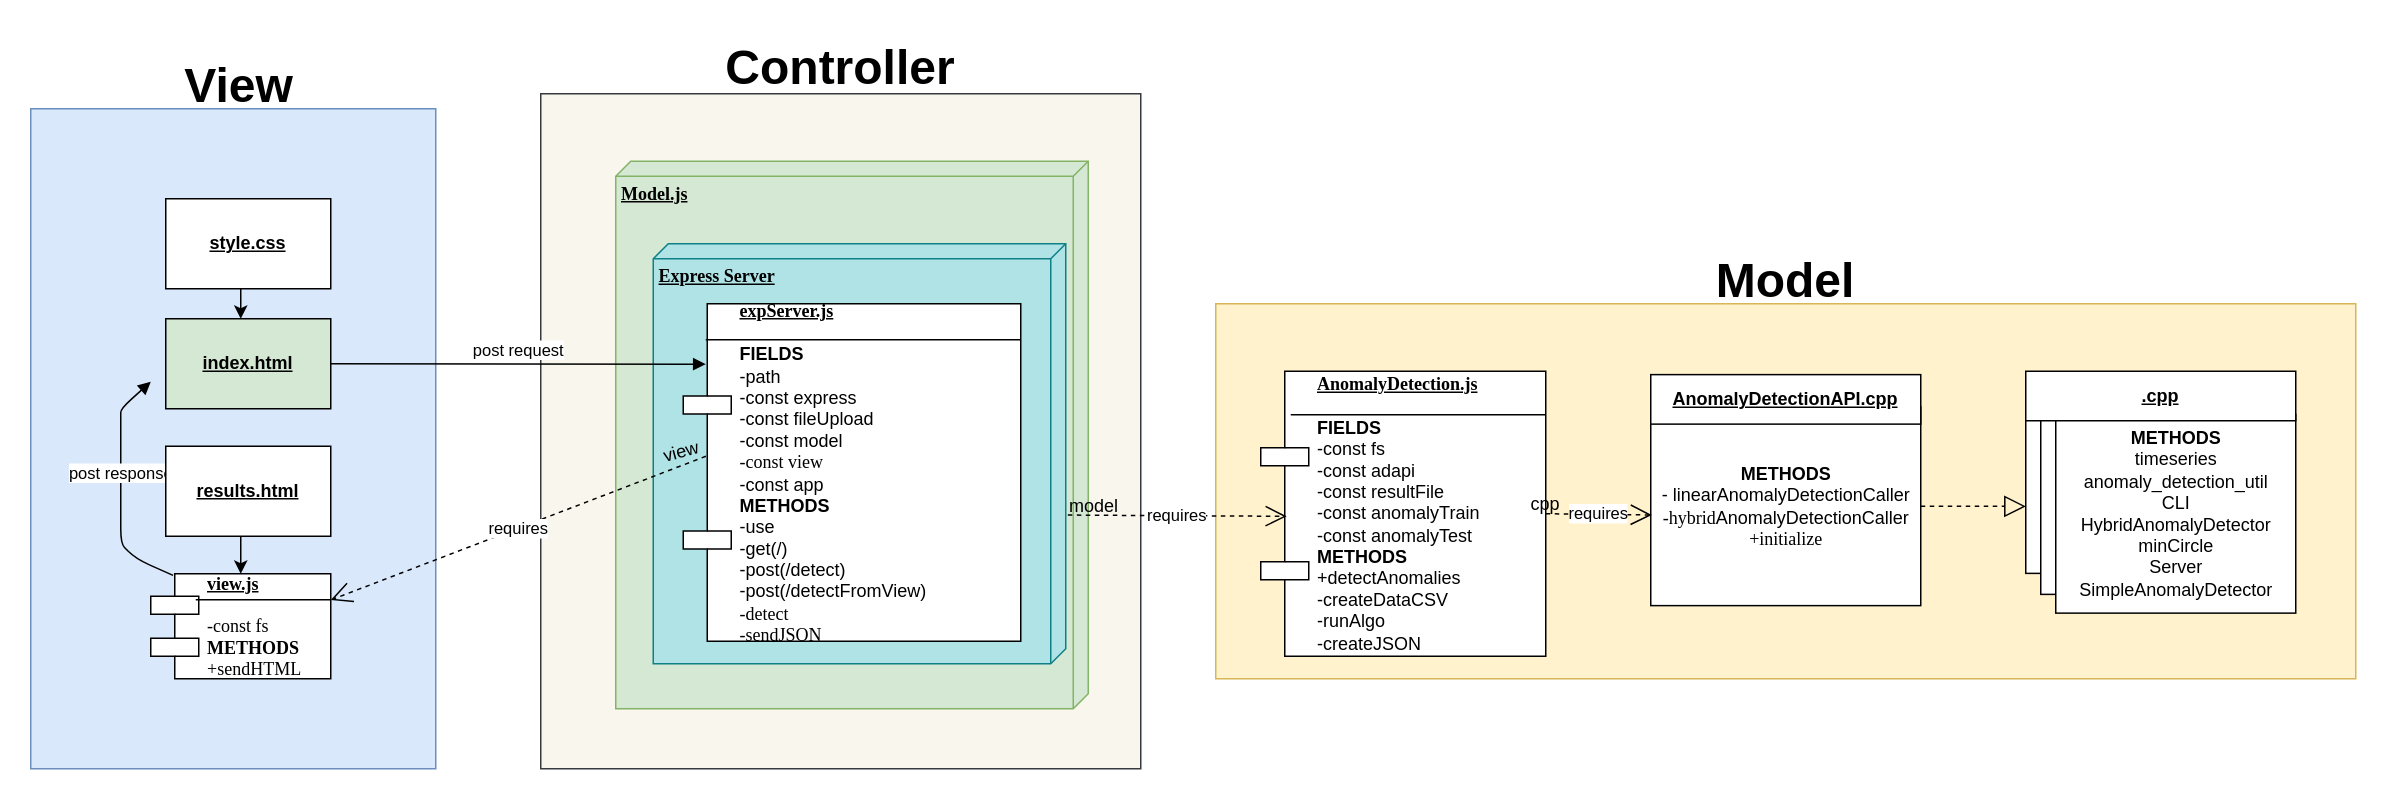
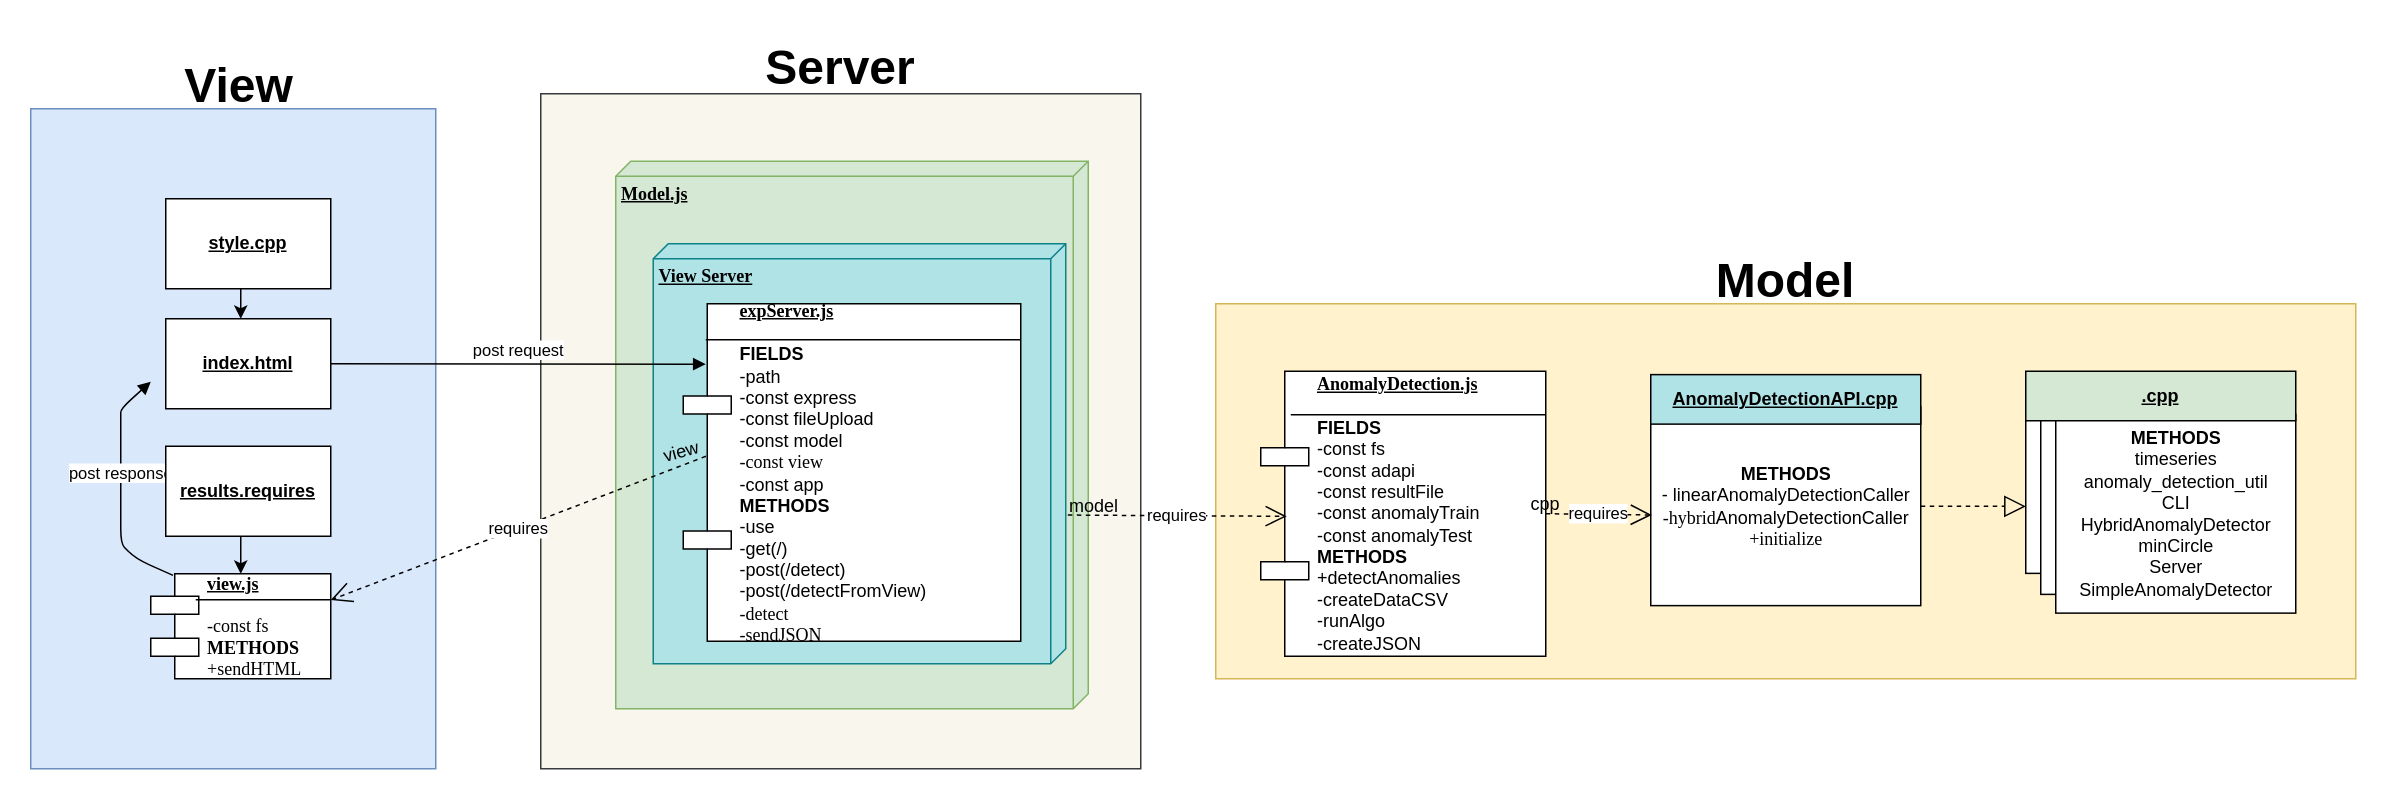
- <mxCell id="10" value="&lt;b&gt;Controller&lt;/b&gt;" style="text;html=1;strokeColor=none;align=center;verticalAlign=middle;whiteSpace=wrap;rounded=0;labelBackgroundColor=none;fontSize=32;fontColor=#000000;" parent="1" vertex="1"><mxGeometry x="470" y="20" width="180" height="50" as="geometry" /></mxCell>
+ <mxCell id="10" value="&lt;b&gt;Server&lt;/b&gt;" style="text;html=1;strokeColor=none;align=center;verticalAlign=middle;whiteSpace=wrap;rounded=0;labelBackgroundColor=none;fontSize=32;fontColor=#000000;" parent="1" vertex="1"><mxGeometry x="470" y="20" width="180" height="50" as="geometry" /></mxCell>
- <mxCell id="35" value="&lt;u&gt;&lt;b&gt;style.css&lt;/b&gt;&lt;/u&gt;" style="rounded=0;whiteSpace=wrap;html=1;" vertex="1" parent="1"><mxGeometry x="110" y="132" width="110" height="60" as="geometry" /></mxCell>
+ <mxCell id="35" value="&lt;u&gt;&lt;b&gt;style.cpp&lt;/b&gt;&lt;/u&gt;" style="rounded=0;whiteSpace=wrap;html=1;" vertex="1" parent="1"><mxGeometry x="110" y="132" width="110" height="60" as="geometry" /></mxCell>
- <mxCell id="6" value="&lt;b&gt;Express Server&lt;/b&gt;" style="verticalAlign=top;align=left;spacingTop=8;spacingLeft=2;spacingRight=12;shape=cube;size=10;direction=south;fontStyle=4;html=1;rounded=0;shadow=0;comic=0;labelBackgroundColor=none;strokeWidth=1;fontFamily=Verdana;fontSize=12;fillColor=#b0e3e6;strokeColor=#0e8088;" parent="1" vertex="1"><mxGeometry x="435" y="162" width="275" height="280" as="geometry" /></mxCell>
+ <mxCell id="6" value="&lt;b&gt;View Server&lt;/b&gt;" style="verticalAlign=top;align=left;spacingTop=8;spacingLeft=2;spacingRight=12;shape=cube;size=10;direction=south;fontStyle=4;html=1;rounded=0;shadow=0;comic=0;labelBackgroundColor=none;strokeWidth=1;fontFamily=Verdana;fontSize=12;fillColor=#b0e3e6;strokeColor=#0e8088;" parent="1" vertex="1"><mxGeometry x="435" y="162" width="275" height="280" as="geometry" /></mxCell>
- <mxCell id="34" value="&lt;u&gt;&lt;b&gt;index.html&lt;/b&gt;&lt;/u&gt;" style="rounded=0;whiteSpace=wrap;html=1;fillColor=#d5e8d4;" vertex="1" parent="1"><mxGeometry x="110" y="212" width="110" height="60" as="geometry" /></mxCell>
+ <mxCell id="34" value="&lt;u&gt;&lt;b&gt;index.html&lt;/b&gt;&lt;/u&gt;" style="rounded=0;whiteSpace=wrap;html=1;" vertex="1" parent="1"><mxGeometry x="110" y="212" width="110" height="60" as="geometry" /></mxCell>
- <mxCell id="17" value="&lt;b&gt;&lt;u&gt;.cpp&lt;/u&gt;&lt;/b&gt;" style="rounded=0;whiteSpace=wrap;html=1;" parent="1" vertex="1"><mxGeometry x="1350" y="247" width="180" height="33" as="geometry" /></mxCell>
+ <mxCell id="17" value="&lt;b&gt;&lt;u&gt;.cpp&lt;/u&gt;&lt;/b&gt;" style="rounded=0;whiteSpace=wrap;html=1;fillColor=#d5e8d4;" parent="1" vertex="1"><mxGeometry x="1350" y="247" width="180" height="33" as="geometry" /></mxCell>
- <mxCell id="23" value="&lt;b&gt;&lt;u&gt;AnomalyDetectionAPI.cpp&lt;/u&gt;&lt;/b&gt;" style="rounded=0;whiteSpace=wrap;html=1;" parent="1" vertex="1"><mxGeometry x="1100" y="249.25" width="180" height="33" as="geometry" /></mxCell>
+ <mxCell id="23" value="&lt;b&gt;&lt;u&gt;AnomalyDetectionAPI.cpp&lt;/u&gt;&lt;/b&gt;" style="rounded=0;whiteSpace=wrap;html=1;fillColor=#b0e3e6;" parent="1" vertex="1"><mxGeometry x="1100" y="249.25" width="180" height="33" as="geometry" /></mxCell>
- <mxCell id="33" value="&lt;u&gt;&lt;b&gt;results.html&lt;/b&gt;&lt;/u&gt;" style="rounded=0;whiteSpace=wrap;html=1;" vertex="1" parent="1"><mxGeometry x="110" y="297" width="110" height="60" as="geometry" /></mxCell>
+ <mxCell id="33" value="&lt;u&gt;&lt;b&gt;results.requires&lt;/b&gt;&lt;/u&gt;" style="rounded=0;whiteSpace=wrap;html=1;" vertex="1" parent="1"><mxGeometry x="110" y="297" width="110" height="60" as="geometry" /></mxCell>
